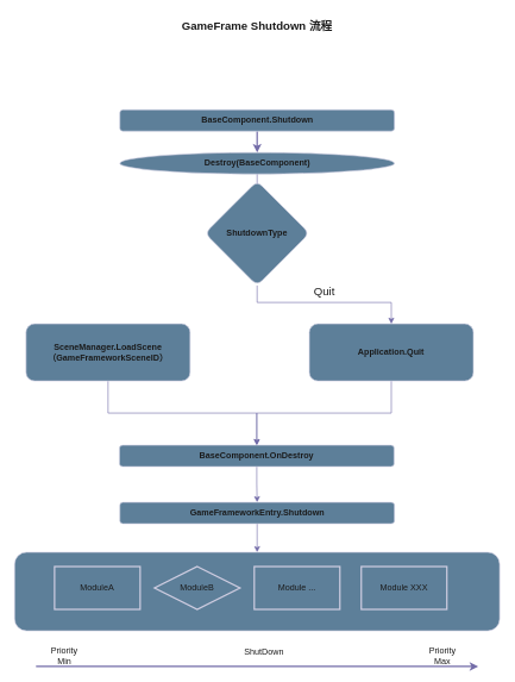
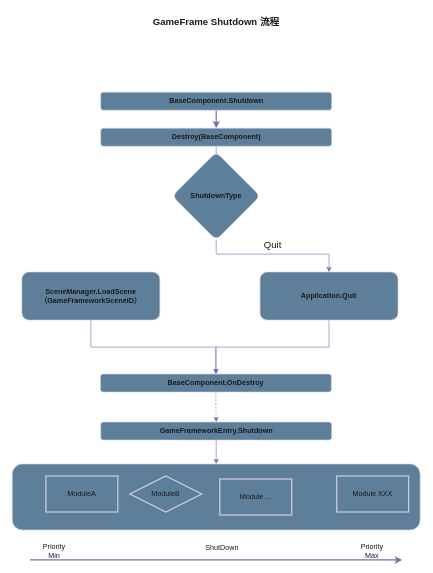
- <mxCell id="6" value="Destroy(BaseComponent)" style="ellipse;whiteSpace=wrap;html=1;labelBackgroundColor=none;fontStyle=1;strokeWidth=1;fontColor=#1A1A1A;strokeColor=#D0CEE2;fillColor=#5D7F99;" vertex="1" parent="1"><mxGeometry x="167.5" y="213" width="385" height="30" as="geometry" /></mxCell>
+ <mxCell id="6" value="Destroy(BaseComponent)" style="rounded=1;whiteSpace=wrap;html=1;labelBackgroundColor=none;fontStyle=1;strokeWidth=1;fontColor=#1A1A1A;strokeColor=#D0CEE2;fillColor=#5D7F99;" vertex="1" parent="1"><mxGeometry x="167.5" y="213" width="385" height="30" as="geometry" /></mxCell>
- <mxCell id="14" value="" style="edgeStyle=orthogonalEdgeStyle;rounded=0;orthogonalLoop=1;jettySize=auto;html=1;strokeColor=#736CA8;fontColor=#1A1A1A;" edge="1" parent="1" source="15" target="17"><mxGeometry relative="1" as="geometry" /></mxCell>
+ <mxCell id="14" value="" style="edgeStyle=orthogonalEdgeStyle;rounded=0;orthogonalLoop=1;jettySize=auto;html=1;strokeColor=#736CA8;fontColor=#1A1A1A;dashed=1;" edge="1" parent="1" source="15" target="17"><mxGeometry relative="1" as="geometry" /></mxCell>
- <mxCell id="22" value="Module ..." style="rounded=0;whiteSpace=wrap;html=1;labelBackgroundColor=none;strokeWidth=2;fontColor=#1A1A1A;strokeColor=#D0CEE2;fillColor=#5D7F99;" vertex="1" parent="18"><mxGeometry x="336" y="20" width="120" height="60" as="geometry" /></mxCell>
+ <mxCell id="22" value="Module ..." style="rounded=0;whiteSpace=wrap;html=1;labelBackgroundColor=none;strokeWidth=2;fontColor=#1A1A1A;strokeColor=#D0CEE2;fillColor=#5D7F99;" vertex="1" parent="18"><mxGeometry x="346" y="25" width="120" height="60" as="geometry" /></mxCell>
- <mxCell id="23" value="Module XXX" style="rounded=0;whiteSpace=wrap;html=1;labelBackgroundColor=none;strokeWidth=2;fontColor=#1A1A1A;strokeColor=#D0CEE2;fillColor=#5D7F99;" vertex="1" parent="18"><mxGeometry x="486" y="20" width="120" height="60" as="geometry" /></mxCell>
+ <mxCell id="23" value="Module XXX" style="rounded=0;whiteSpace=wrap;html=1;labelBackgroundColor=none;strokeWidth=2;fontColor=#1A1A1A;strokeColor=#D0CEE2;fillColor=#5D7F99;" vertex="1" parent="18"><mxGeometry x="541" y="20" width="120" height="60" as="geometry" /></mxCell>
